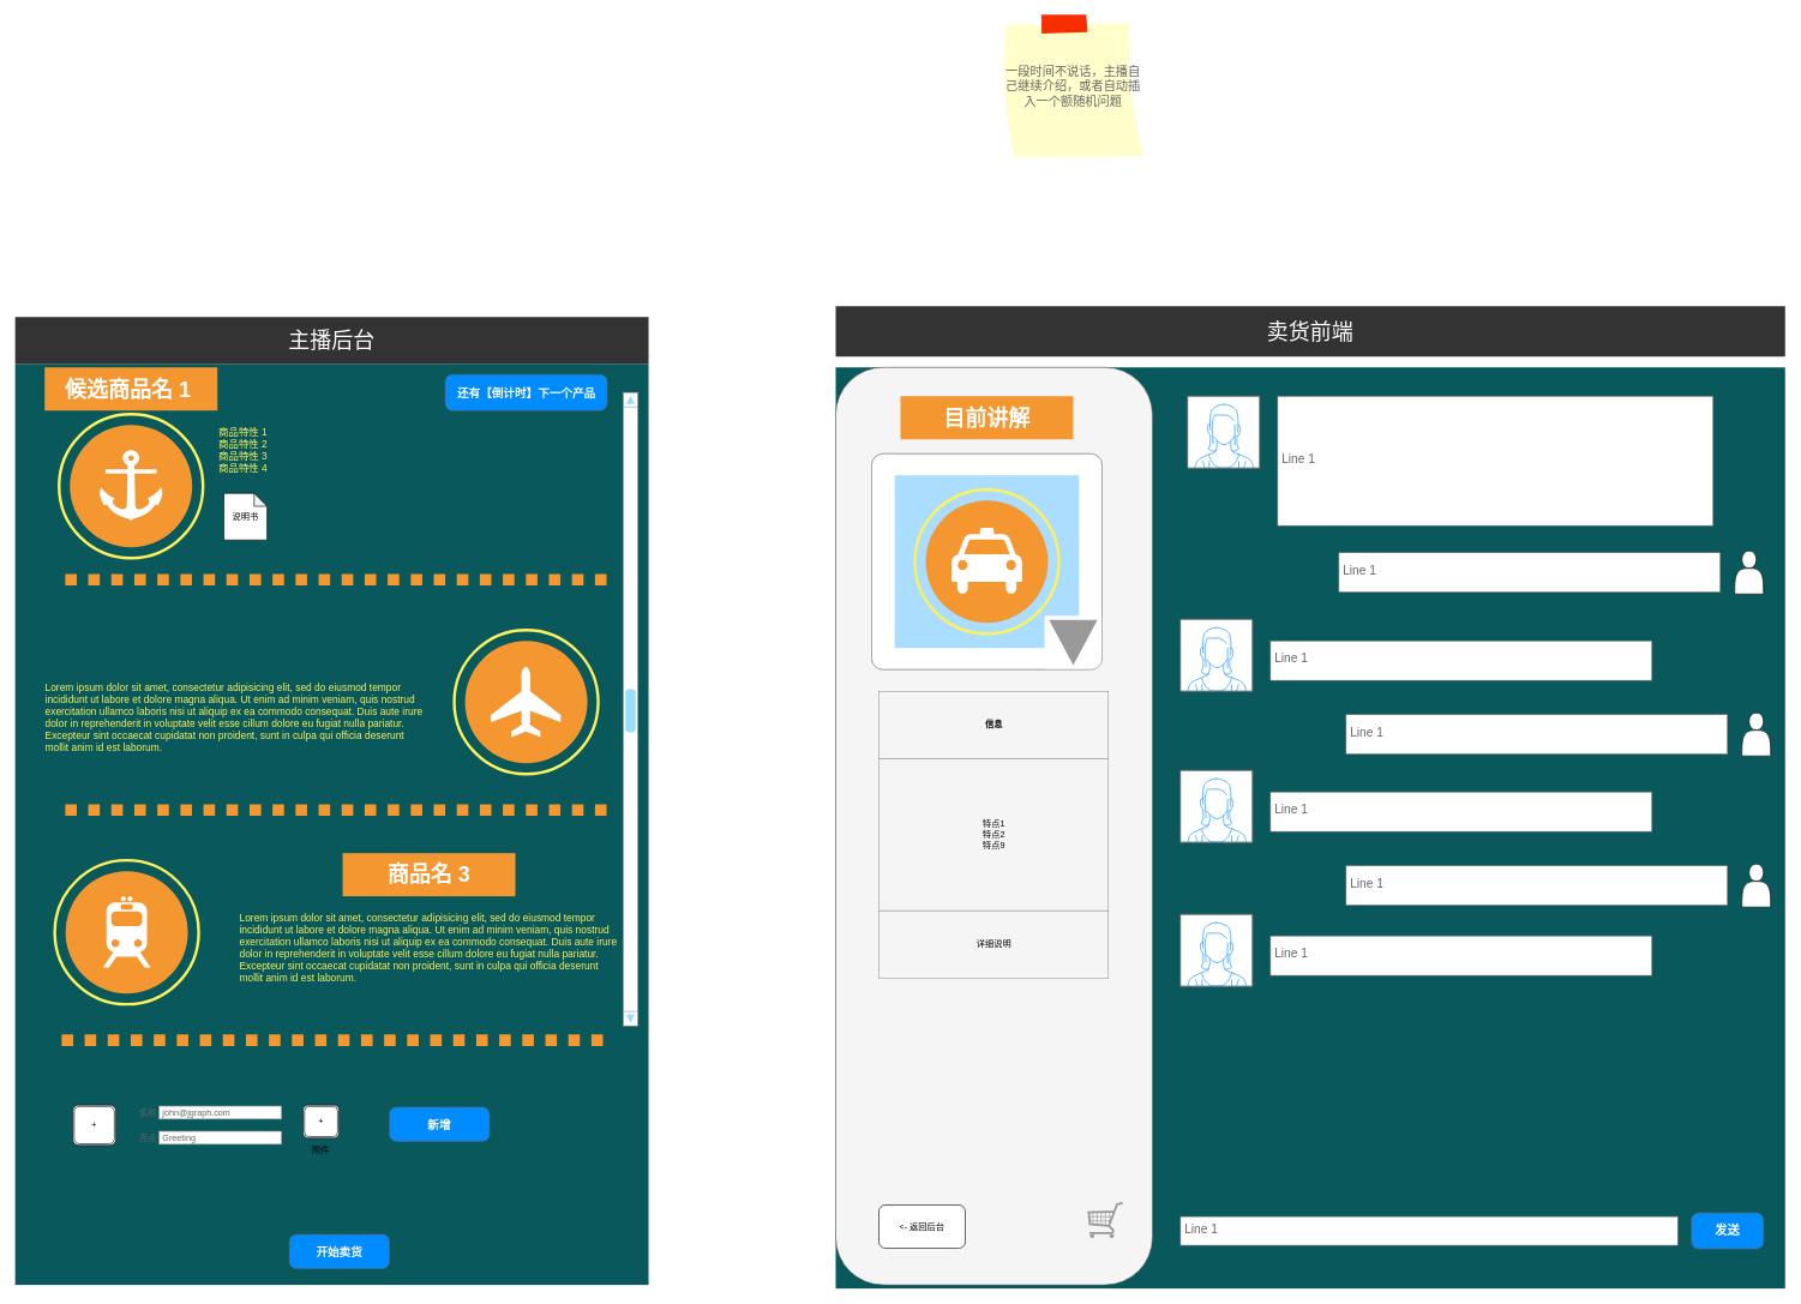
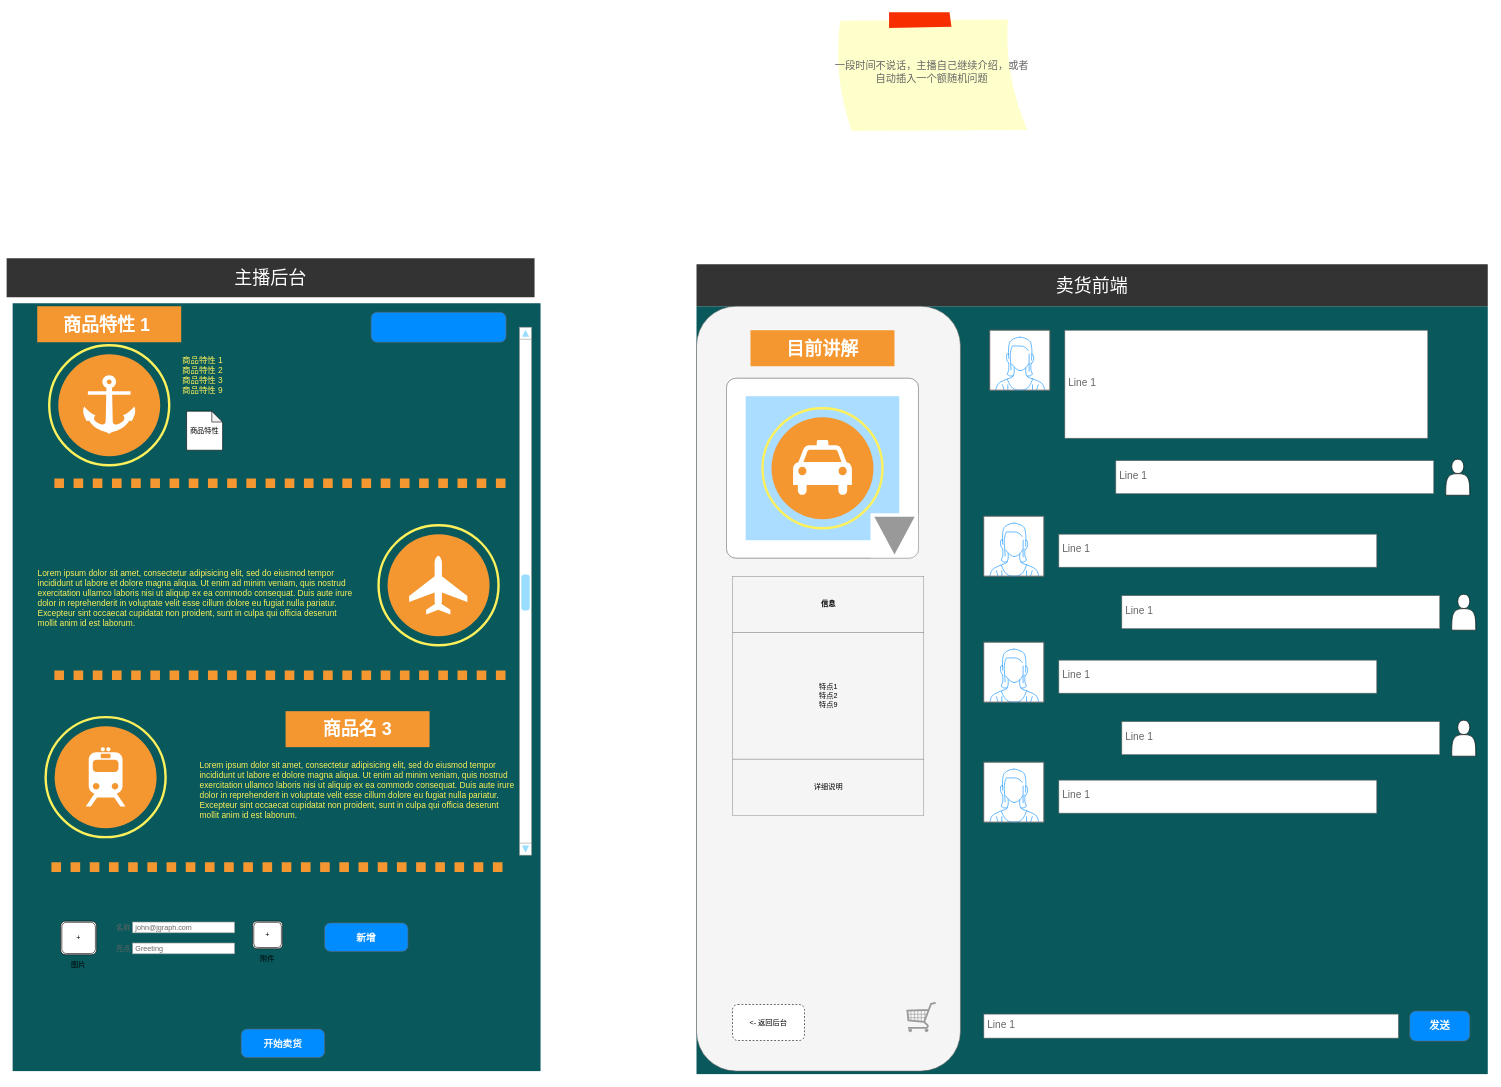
- <mxCell id="45" value="一段时间不说话，主播自己继续介绍，或者自动插入一个额随机问题" style="strokeWidth=1;shadow=0;dashed=0;align=center;html=1;shape=mxgraph.mockup.text.stickyNote2;fontColor=#666666;mainText=;fontSize=17;whiteSpace=wrap;fillColor=#ffffcc;strokeColor=#F62E00;" vertex="1" parent="1"><mxGeometry x="1390" y="20" width="200" height="200" as="geometry" /></mxCell>
+ <mxCell id="45" value="一段时间不说话，主播自己继续介绍，或者自动插入一个额随机问题" style="strokeWidth=1;shadow=0;dashed=0;align=center;html=1;shape=mxgraph.mockup.text.stickyNote2;fontColor=#666666;mainText=;fontSize=17;whiteSpace=wrap;fillColor=#ffffcc;strokeColor=#F62E00;" vertex="1" parent="1"><mxGeometry x="1390" y="20" width="325" height="200" as="geometry" /></mxCell>
- <mxCell id="3" value="卖货前端" style="whiteSpace=wrap;html=1;rounded=0;shadow=0;dashed=0;strokeColor=none;strokeWidth=4;fillColor=#333333;gradientColor=none;fontFamily=Helvetica;fontSize=30;fontColor=#FFFFFF;align=center;" parent="1" vertex="1"><mxGeometry x="1160" y="425" width="1319" height="70" as="geometry" /></mxCell>
+ <mxCell id="3" value="卖货前端" style="whiteSpace=wrap;html=1;rounded=0;shadow=0;dashed=0;strokeColor=none;strokeWidth=4;fillColor=#333333;gradientColor=none;fontFamily=Helvetica;fontSize=30;fontColor=#FFFFFF;align=center;" parent="1" vertex="1"><mxGeometry x="1160" y="440" width="1319" height="70" as="geometry" /></mxCell>
- <mxCell id="5" value="主播后台" style="whiteSpace=wrap;html=1;rounded=0;shadow=0;dashed=0;strokeColor=none;strokeWidth=4;fillColor=#333333;gradientColor=none;fontFamily=Helvetica;fontSize=30;fontColor=#FFFFFF;align=center;" vertex="1" parent="1"><mxGeometry x="20" y="440" width="880" height="65" as="geometry" /></mxCell>
+ <mxCell id="5" value="主播后台" style="whiteSpace=wrap;html=1;rounded=0;shadow=0;dashed=0;strokeColor=none;strokeWidth=4;fillColor=#333333;gradientColor=none;fontFamily=Helvetica;fontSize=30;fontColor=#FFFFFF;align=center;" vertex="1" parent="1"><mxGeometry x="10" y="430" width="880" height="65" as="geometry" /></mxCell>
- <mxCell id="9" value="候选商品名 1&amp;nbsp;" style="whiteSpace=wrap;html=1;rounded=0;shadow=0;dashed=0;strokeColor=none;strokeWidth=4;fillColor=#F49731;gradientColor=none;fontFamily=Helvetica;fontSize=30;fontColor=#FFFFFF;align=center;fontStyle=1" vertex="1" parent="1"><mxGeometry x="61" y="510" width="240" height="60" as="geometry" /></mxCell>
+ <mxCell id="9" value="商品特性 1&amp;nbsp;" style="whiteSpace=wrap;html=1;rounded=0;shadow=0;dashed=0;strokeColor=none;strokeWidth=4;fillColor=#F49731;gradientColor=none;fontFamily=Helvetica;fontSize=30;fontColor=#FFFFFF;align=center;fontStyle=1" vertex="1" parent="1"><mxGeometry x="61" y="510" width="240" height="60" as="geometry" /></mxCell>
- <mxCell id="44" value="还有【倒计时】下一个产品" style="strokeWidth=1;shadow=0;dashed=0;align=center;html=1;shape=mxgraph.mockup.anchor;fontSize=16;fontColor=#ffffff;fontStyle=1;whiteSpace=wrap;" vertex="1" parent="43"><mxGeometry y="15" width="225.0" height="20" as="geometry" /></mxCell>
- <mxCell id="10" value="商品特性 1&lt;div&gt;商品特性 2&lt;br&gt;&lt;/div&gt;&lt;div&gt;商品特性 3&lt;br&gt;&lt;/div&gt;&lt;div&gt;商品特性 4&lt;br&gt;&lt;/div&gt;&lt;div&gt;&lt;br&gt;&lt;/div&gt;" style="text;spacingTop=-5;fillColor=#ffffff;whiteSpace=wrap;html=1;align=left;fontSize=14;fontFamily=Helvetica;fillColor=none;strokeColor=none;rounded=0;shadow=0;dashed=0;fontColor=#FEF15B;" vertex="1" parent="1"><mxGeometry x="301" y="590" width="100" height="75" as="geometry" /></mxCell>
+ <mxCell id="10" value="商品特性 1&lt;div&gt;商品特性 2&lt;br&gt;&lt;/div&gt;&lt;div&gt;商品特性 3&lt;br&gt;&lt;/div&gt;&lt;div&gt;商品特性 9&lt;br&gt;&lt;/div&gt;&lt;div&gt;&lt;br&gt;&lt;/div&gt;" style="text;spacingTop=-5;fillColor=#ffffff;whiteSpace=wrap;html=1;align=left;fontSize=14;fontFamily=Helvetica;fillColor=none;strokeColor=none;rounded=0;shadow=0;dashed=0;fontColor=#FEF15B;" vertex="1" parent="1"><mxGeometry x="301" y="590" width="100" height="75" as="geometry" /></mxCell>
- <mxCell id="23" value="说明书" style="shape=note;whiteSpace=wrap;html=1;backgroundOutline=1;darkOpacity=0.05;size=18;" vertex="1" parent="1"><mxGeometry x="310" y="685" width="60" height="65" as="geometry" /></mxCell>
+ <mxCell id="23" value="商品特性" style="shape=note;whiteSpace=wrap;html=1;backgroundOutline=1;darkOpacity=0.05;size=18;" vertex="1" parent="1"><mxGeometry x="310" y="685" width="60" height="65" as="geometry" /></mxCell>
+ <mxCell id="51" value="图片" style="text;html=1;strokeColor=none;fillColor=none;align=center;verticalAlign=middle;whiteSpace=wrap;overflow=hidden;" vertex="1" parent="1"><mxGeometry x="90" y="1598" width="80" height="20" as="geometry" /></mxCell>
- <mxCell id="64" value="&amp;lt;- 返回后台" style="rounded=1;whiteSpace=wrap;html=1;" vertex="1" parent="1"><mxGeometry x="1220" y="1674" width="120" height="60" as="geometry" /></mxCell>
+ <mxCell id="64" value="&amp;lt;- 返回后台" style="rounded=1;whiteSpace=wrap;html=1;dashed=1;" vertex="1" parent="1"><mxGeometry x="1220" y="1674" width="120" height="60" as="geometry" /></mxCell>
